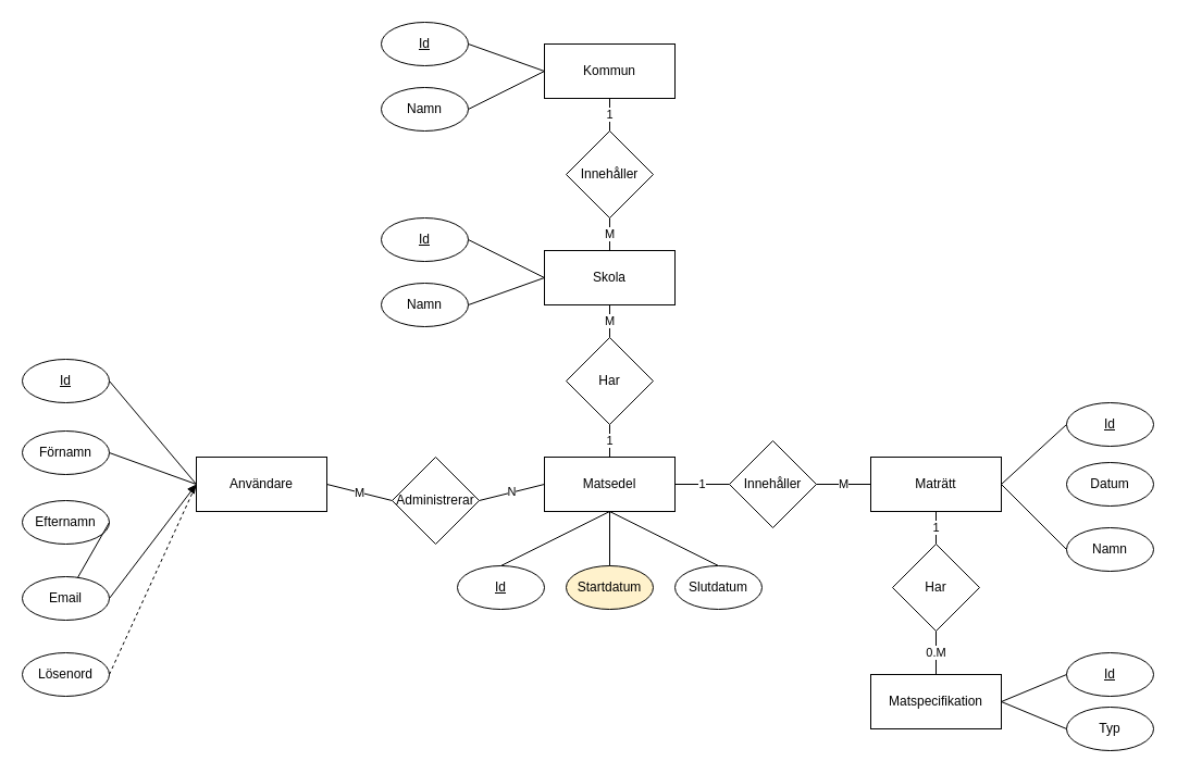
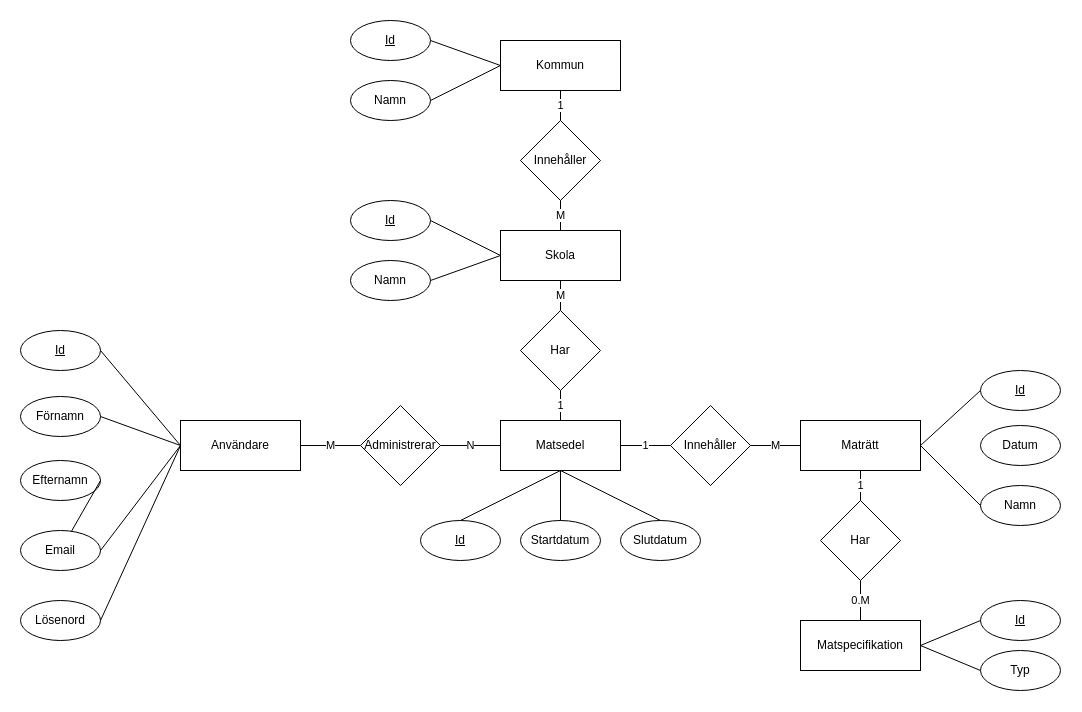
- <mxCell id="38" value="" style="endArrow=block;html=1;exitX=1;exitY=0.5;exitDx=0;exitDy=0;entryX=0;entryY=0.5;entryDx=0;entryDy=0;" edge="1" parent="1" source="33" target="7"><mxGeometry width="50" height="50" relative="1" as="geometry"><mxPoint x="520" y="530" as="sourcePoint" /><mxPoint x="180" y="450" as="targetPoint" /></mxGeometry></mxCell>
+ <mxCell id="38" value="" style="endArrow=none;html=1;exitX=1;exitY=0.5;exitDx=0;exitDy=0;entryX=0;entryY=0.5;entryDx=0;entryDy=0;" edge="1" parent="1" source="33" target="7"><mxGeometry width="50" height="50" relative="1" as="geometry"><mxPoint x="520" y="530" as="sourcePoint" /><mxPoint x="180" y="450" as="targetPoint" /></mxGeometry></mxCell>
- <mxCell id="16" value="Administrerar" style="rhombus;whiteSpace=wrap;html=1;" vertex="1" parent="1"><mxGeometry x="360" y="420" width="80" height="80" as="geometry" /></mxCell>
+ <mxCell id="16" value="Administrerar" style="rhombus;whiteSpace=wrap;html=1;" vertex="1" parent="1"><mxGeometry x="360" y="405" width="80" height="80" as="geometry" /></mxCell>
- <mxCell id="39" value="" style="endArrow=none;html=1;exitX=1;exitY=0.5;exitDx=0;exitDy=0;entryX=0;entryY=0.5;entryDx=0;entryDy=0;dashed=1;" edge="1" parent="1" source="34" target="7"><mxGeometry width="50" height="50" relative="1" as="geometry"><mxPoint x="520" y="530" as="sourcePoint" /><mxPoint x="570" y="480" as="targetPoint" /></mxGeometry></mxCell>
+ <mxCell id="39" value="" style="endArrow=none;html=1;exitX=1;exitY=0.5;exitDx=0;exitDy=0;entryX=0;entryY=0.5;entryDx=0;entryDy=0;" edge="1" parent="1" source="34" target="7"><mxGeometry width="50" height="50" relative="1" as="geometry"><mxPoint x="520" y="530" as="sourcePoint" /><mxPoint x="570" y="480" as="targetPoint" /></mxGeometry></mxCell>
- <mxCell id="42" value="Startdatum" style="ellipse;whiteSpace=wrap;html=1;fillColor=#fff2cc;" vertex="1" parent="1"><mxGeometry x="520" y="520" width="80" height="40" as="geometry" /></mxCell>
+ <mxCell id="42" value="Startdatum" style="ellipse;whiteSpace=wrap;html=1;" vertex="1" parent="1"><mxGeometry x="520" y="520" width="80" height="40" as="geometry" /></mxCell>
